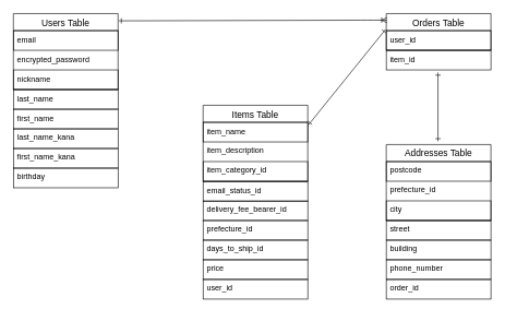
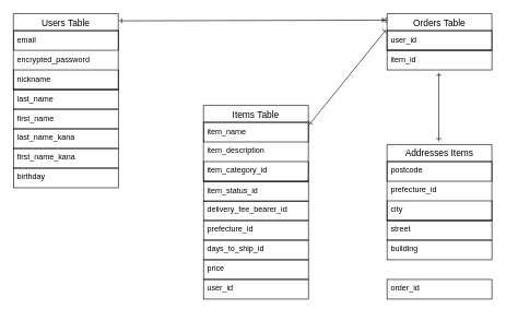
- <mxCell id="17" value="Addresses Table" style="swimlane;fontStyle=0;childLayout=stackLayout;horizontal=1;startSize=26;horizontalStack=0;resizeParent=1;resizeParentMax=0;resizeLast=0;collapsible=1;marginBottom=0;align=center;fontSize=14;strokeColor=default;" vertex="1" parent="16"><mxGeometry width="160" height="116" as="geometry"><mxRectangle x="100" y="70" width="60" height="30" as="alternateBounds" /></mxGeometry></mxCell>
+ <mxCell id="17" value="Addresses Items" style="swimlane;fontStyle=0;childLayout=stackLayout;horizontal=1;startSize=26;horizontalStack=0;resizeParent=1;resizeParentMax=0;resizeLast=0;collapsible=1;marginBottom=0;align=center;fontSize=14;strokeColor=default;" vertex="1" parent="16"><mxGeometry width="160" height="116" as="geometry"><mxRectangle x="100" y="70" width="60" height="30" as="alternateBounds" /></mxGeometry></mxCell>
- <mxCell id="8" value="email_status_id" style="text;strokeColor=default;fillColor=none;spacingLeft=4;spacingRight=4;overflow=hidden;rotatable=0;points=[[0,0.5],[1,0.5]];portConstraint=eastwest;fontSize=12;" vertex="1" parent="3"><mxGeometry y="117" width="160" height="30" as="geometry" /></mxCell>
+ <mxCell id="8" value="item_status_id" style="text;strokeColor=default;fillColor=none;spacingLeft=4;spacingRight=4;overflow=hidden;rotatable=0;points=[[0,0.5],[1,0.5]];portConstraint=eastwest;fontSize=12;" vertex="1" parent="3"><mxGeometry y="117" width="160" height="30" as="geometry" /></mxCell>
- <mxCell id="23" value="phone_number" style="text;strokeColor=default;fillColor=none;spacingLeft=4;spacingRight=4;overflow=hidden;rotatable=0;points=[[0,0.5],[1,0.5]];portConstraint=eastwest;fontSize=12;" vertex="1" parent="16"><mxGeometry y="176" width="160" height="30" as="geometry" /></mxCell>
